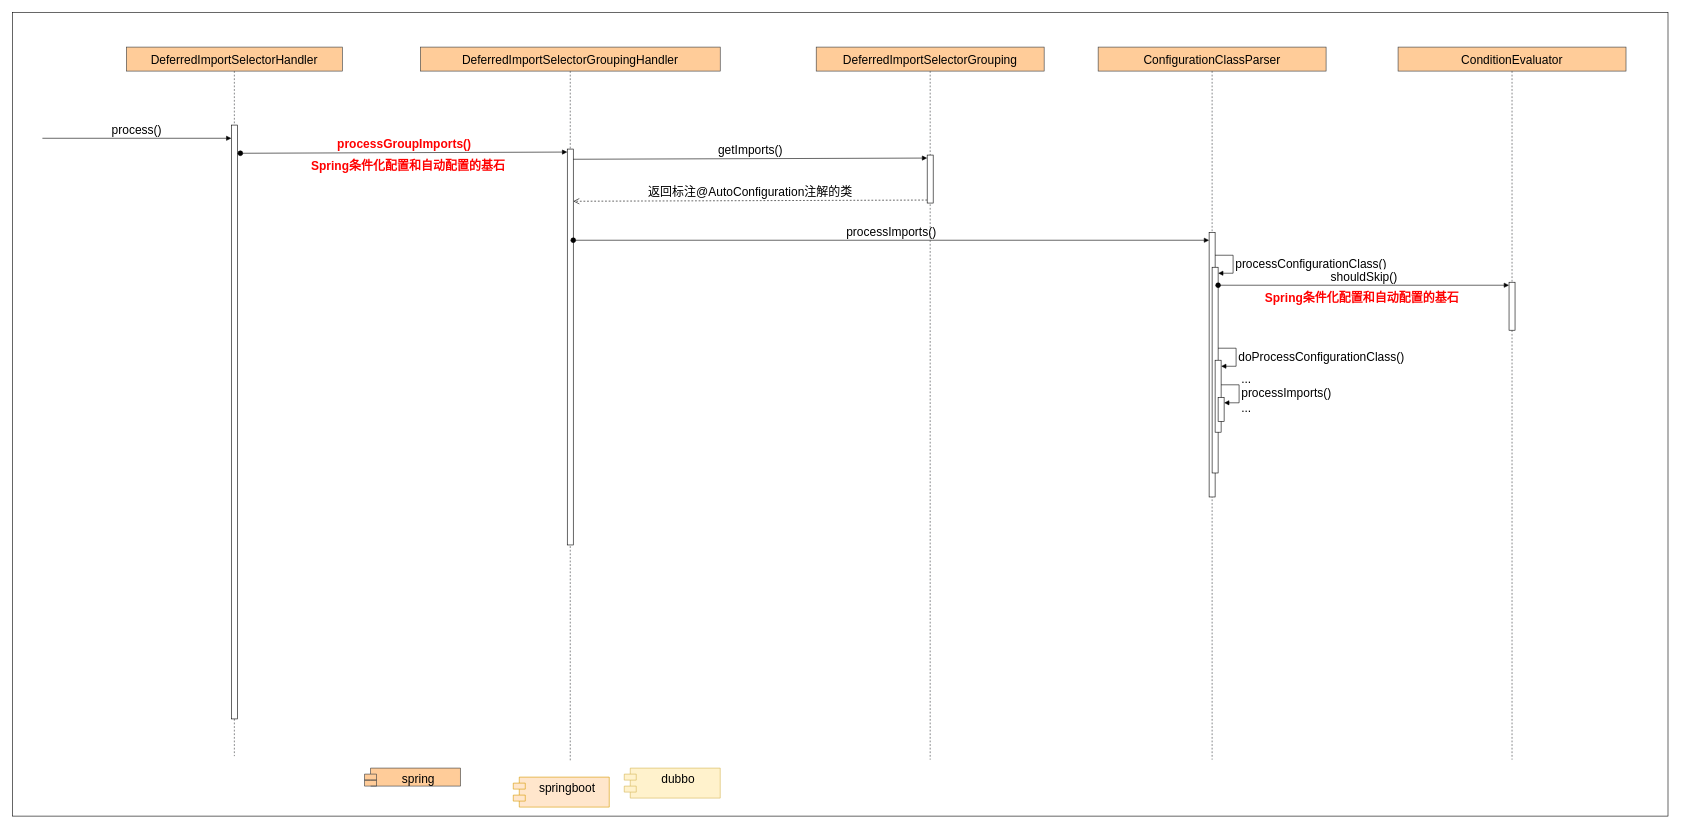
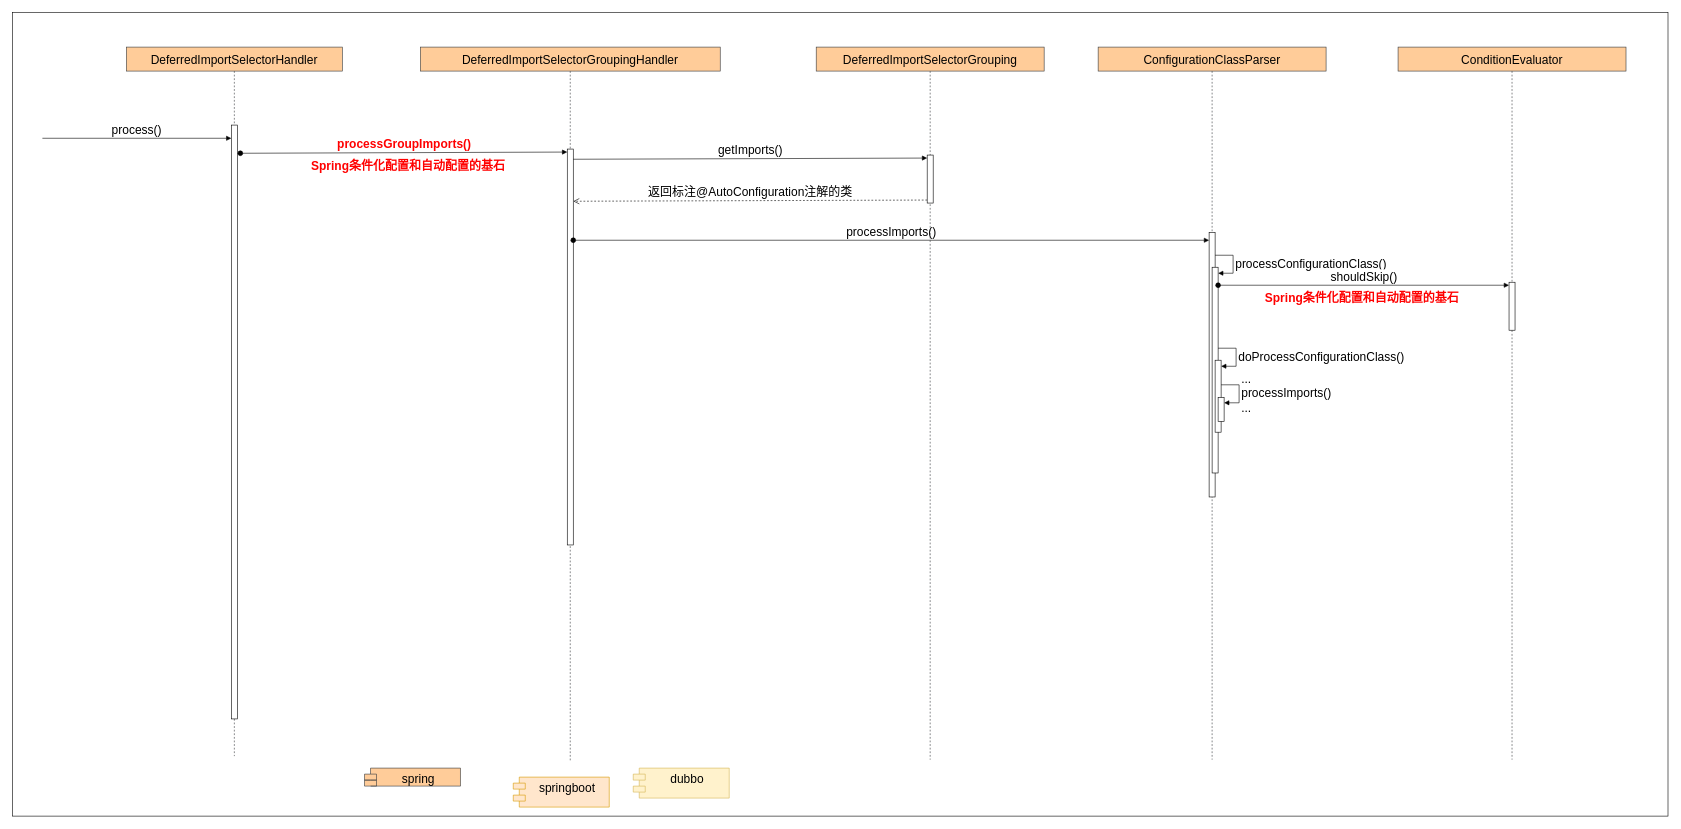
- <mxCell id="8" value="dubbo&lt;div&gt;&lt;br&gt;&lt;/div&gt;" style="shape=module;align=left;spacingLeft=20;align=center;verticalAlign=top;whiteSpace=wrap;html=1;fontSize=20;fillColor=#fff2cc;strokeColor=#d6b656;" parent="1" vertex="1"><mxGeometry x="1040" y="1280" width="160" height="50" as="geometry" /></mxCell>
+ <mxCell id="8" value="dubbo&lt;div&gt;&lt;br&gt;&lt;/div&gt;" style="shape=module;align=left;spacingLeft=20;align=center;verticalAlign=top;whiteSpace=wrap;html=1;fontSize=20;fillColor=#fff2cc;strokeColor=#d6b656;" parent="1" vertex="1"><mxGeometry x="1055" y="1280" width="160" height="50" as="geometry" /></mxCell>
